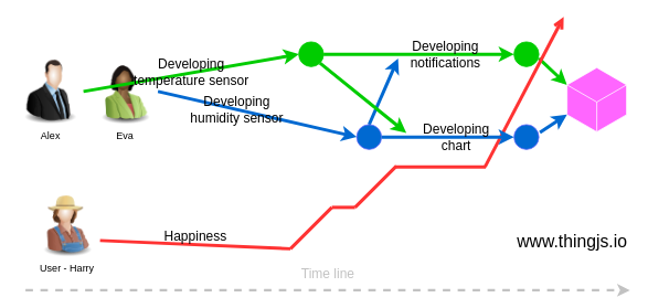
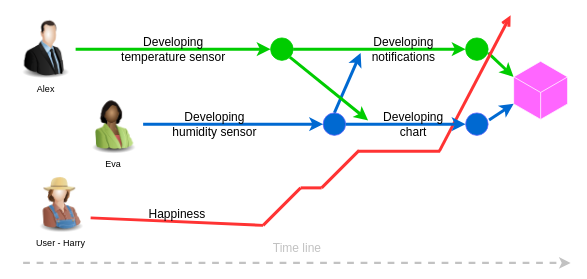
- <mxCell id="5" value="Alex" style="image;html=1;labelBackgroundColor=#ffffff;image=img/lib/clip_art/people/Suit_Man_128x128.png" vertex="1" parent="1"><mxGeometry x="20" y="70" width="80" height="80" as="geometry" /></mxCell>
+ <mxCell id="5" value="Alex" style="image;html=1;labelBackgroundColor=#ffffff;image=img/lib/clip_art/people/Suit_Man_128x128.png" vertex="1" parent="1"><mxGeometry x="20" y="25" width="80" height="80" as="geometry" /></mxCell>
- <mxCell id="6" value="Eva" style="image;html=1;labelBackgroundColor=#ffffff;image=img/lib/clip_art/people/Suit_Woman_Green_Black_128x128.png" vertex="1" parent="1"><mxGeometry x="110" y="70" width="80" height="80" as="geometry" /></mxCell>
+ <mxCell id="6" value="Eva" style="image;html=1;labelBackgroundColor=#ffffff;image=img/lib/clip_art/people/Suit_Woman_Green_Black_128x128.png" vertex="1" parent="1"><mxGeometry x="110" y="125" width="80" height="80" as="geometry" /></mxCell>
- <mxCell id="24" value="www.thingjs.io" style="text;html=1;strokeColor=none;fillColor=none;align=right;verticalAlign=middle;whiteSpace=wrap;rounded=0;dashed=1;fontSize=21;" vertex="1" parent="1"><mxGeometry x="609" y="280" width="150" height="20" as="geometry" /></mxCell>
